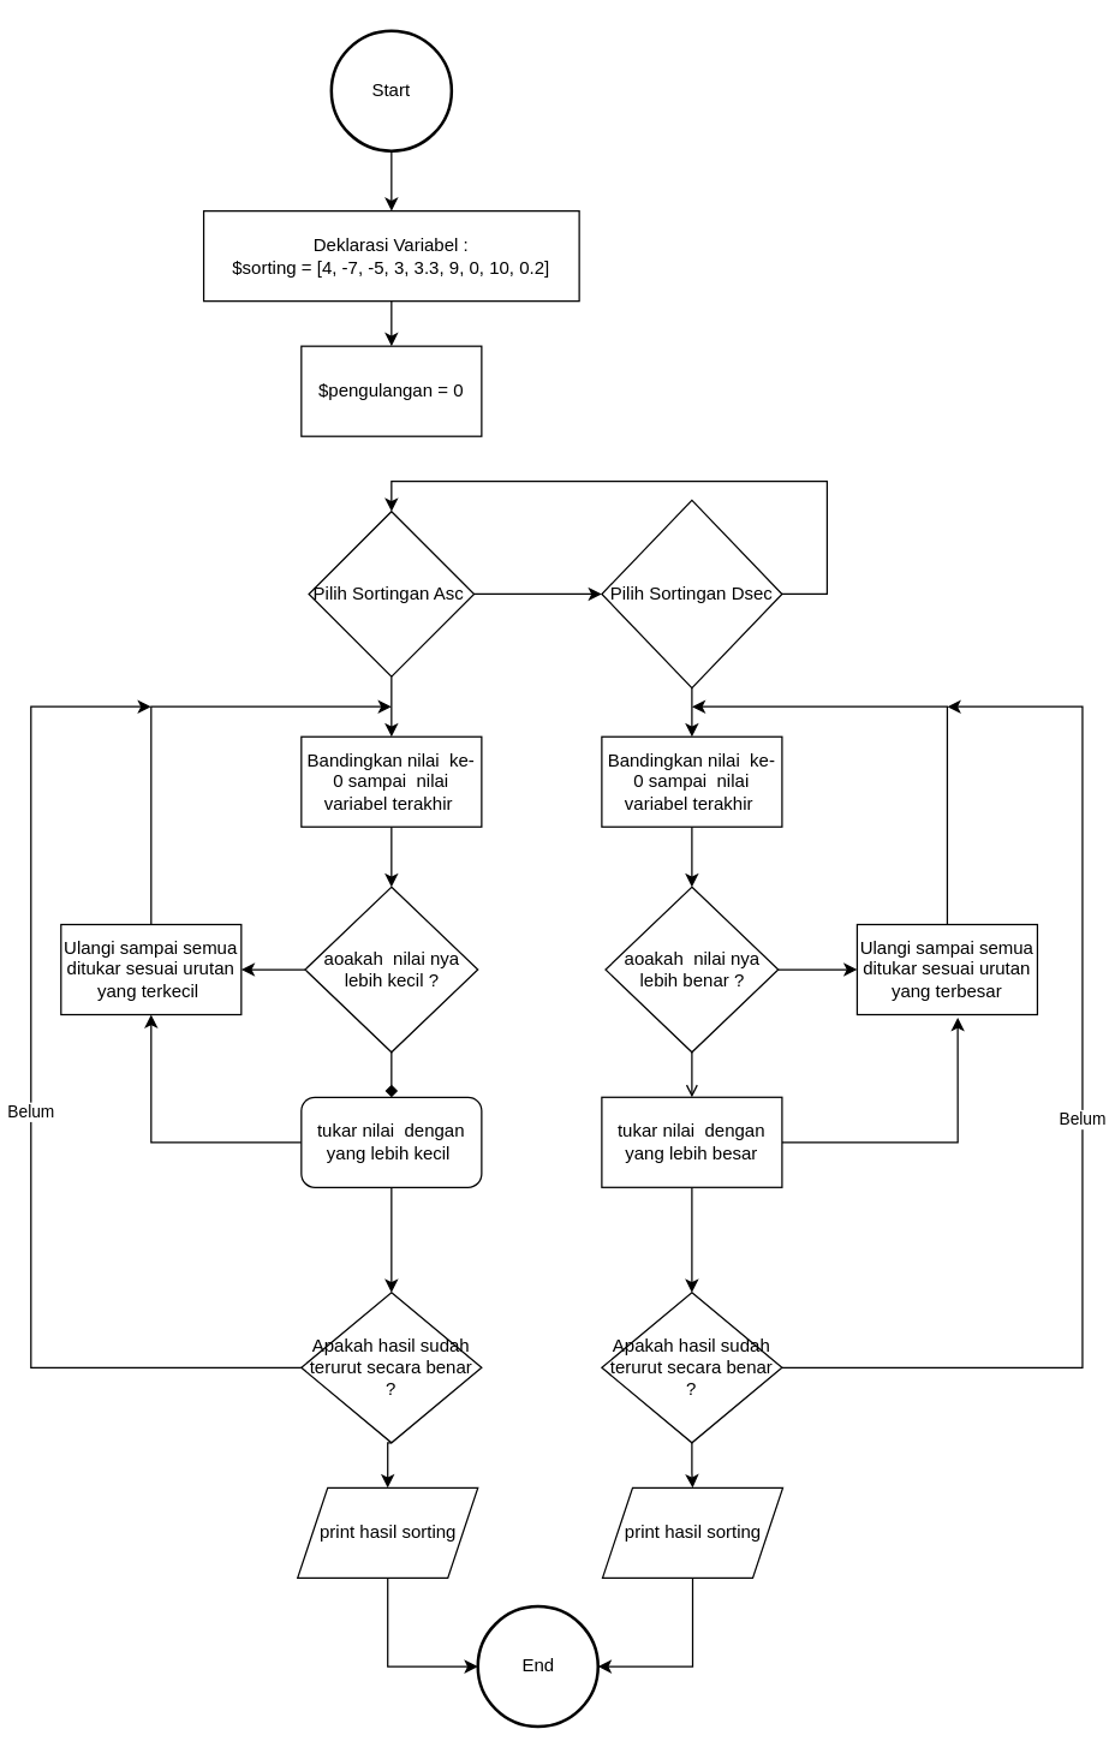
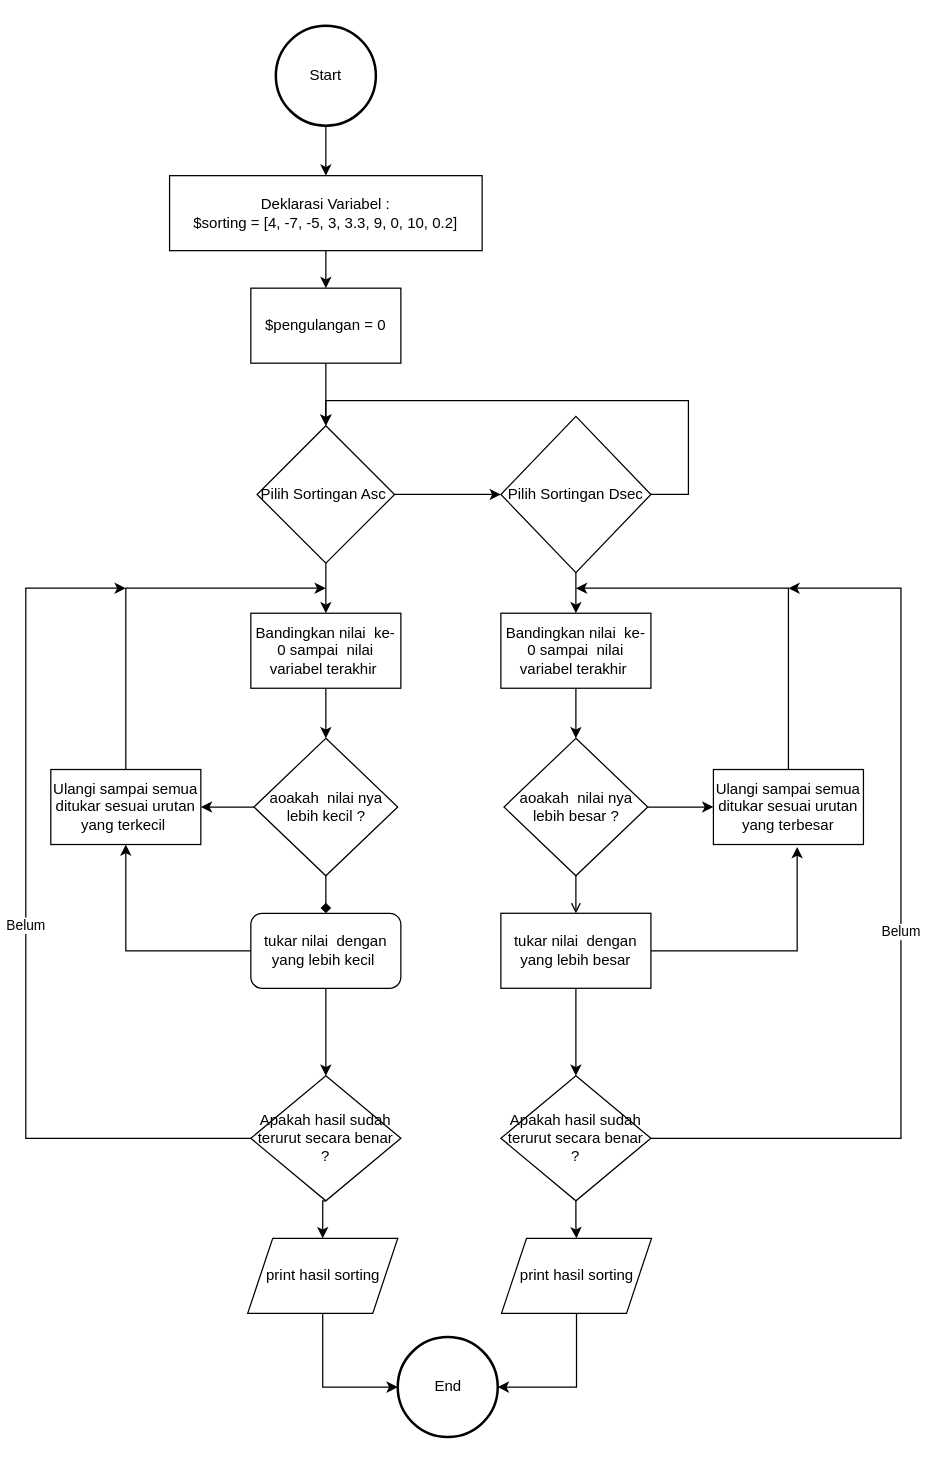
+ <mxCell id="6" style="edgeStyle=orthogonalEdgeStyle;rounded=0;orthogonalLoop=1;jettySize=auto;html=1;exitX=0.5;exitY=1;exitDx=0;exitDy=0;entryX=0.5;entryY=0;entryDx=0;entryDy=0;" edge="1" parent="1" source="7" target="12"><mxGeometry relative="1" as="geometry" /></mxCell>
- <mxCell id="23" value="aoakah&amp;nbsp; nilai nya lebih benar ?" style="rhombus;whiteSpace=wrap;html=1;" vertex="1" parent="1"><mxGeometry x="402.5" y="590" width="115" height="110" as="geometry" /></mxCell>
+ <mxCell id="23" value="aoakah&amp;nbsp; nilai nya lebih besar ?" style="rhombus;whiteSpace=wrap;html=1;" vertex="1" parent="1"><mxGeometry x="402.5" y="590" width="115" height="110" as="geometry" /></mxCell>
